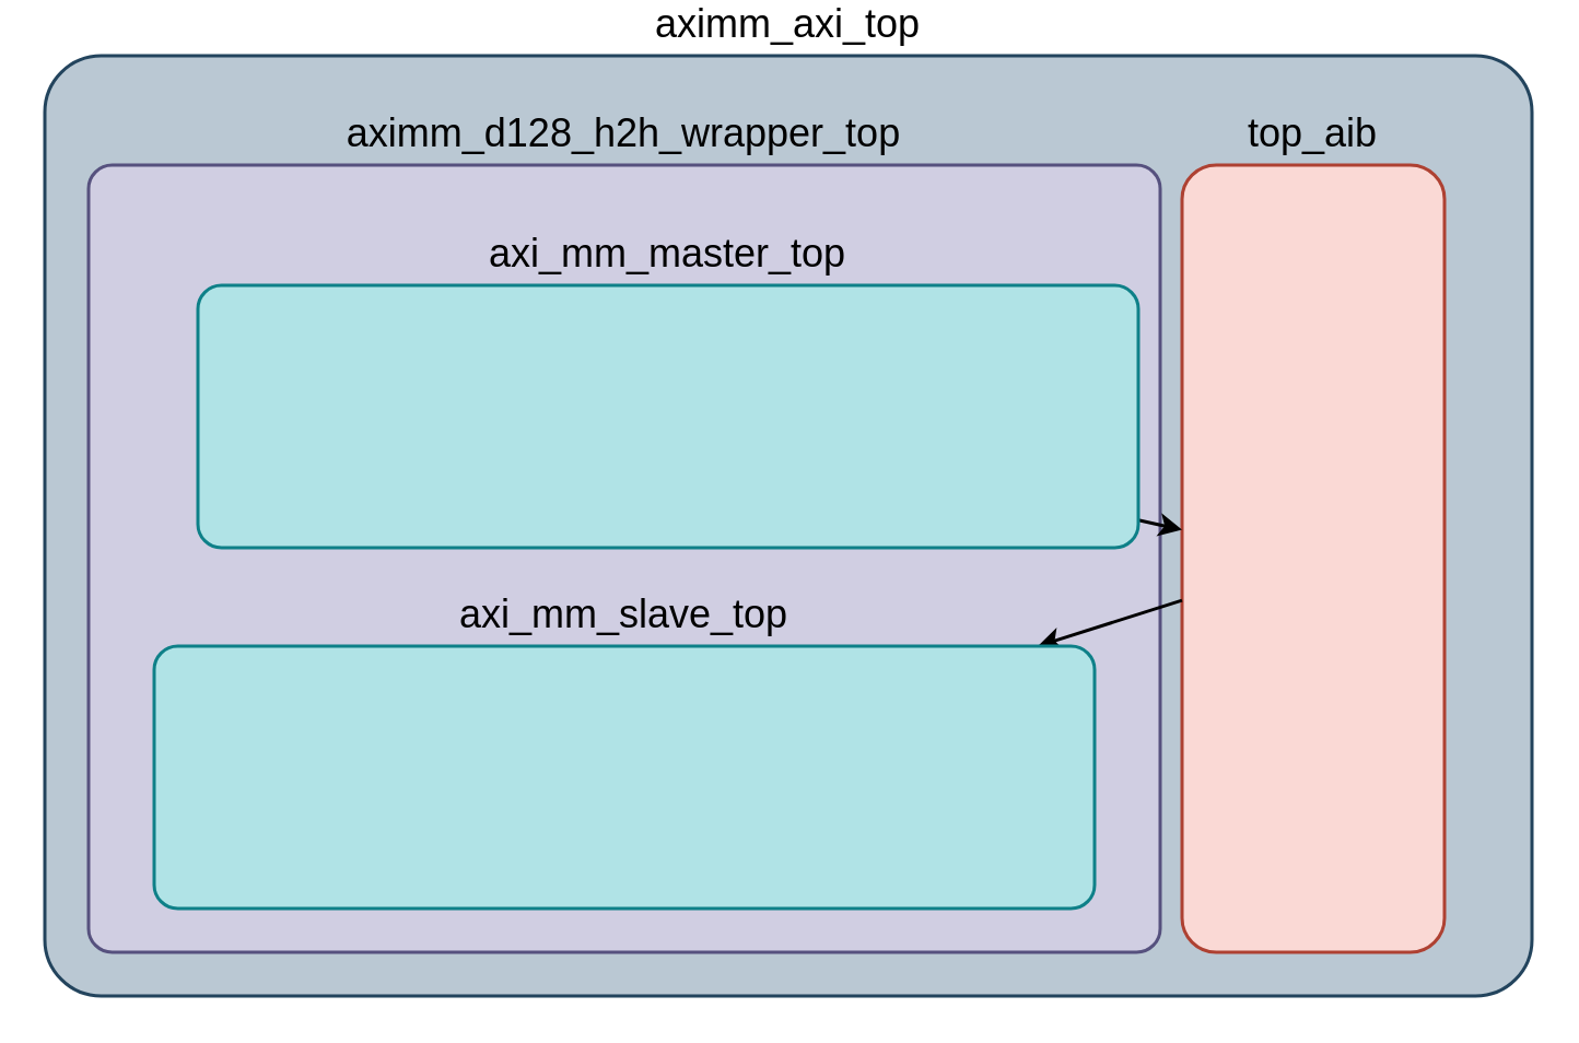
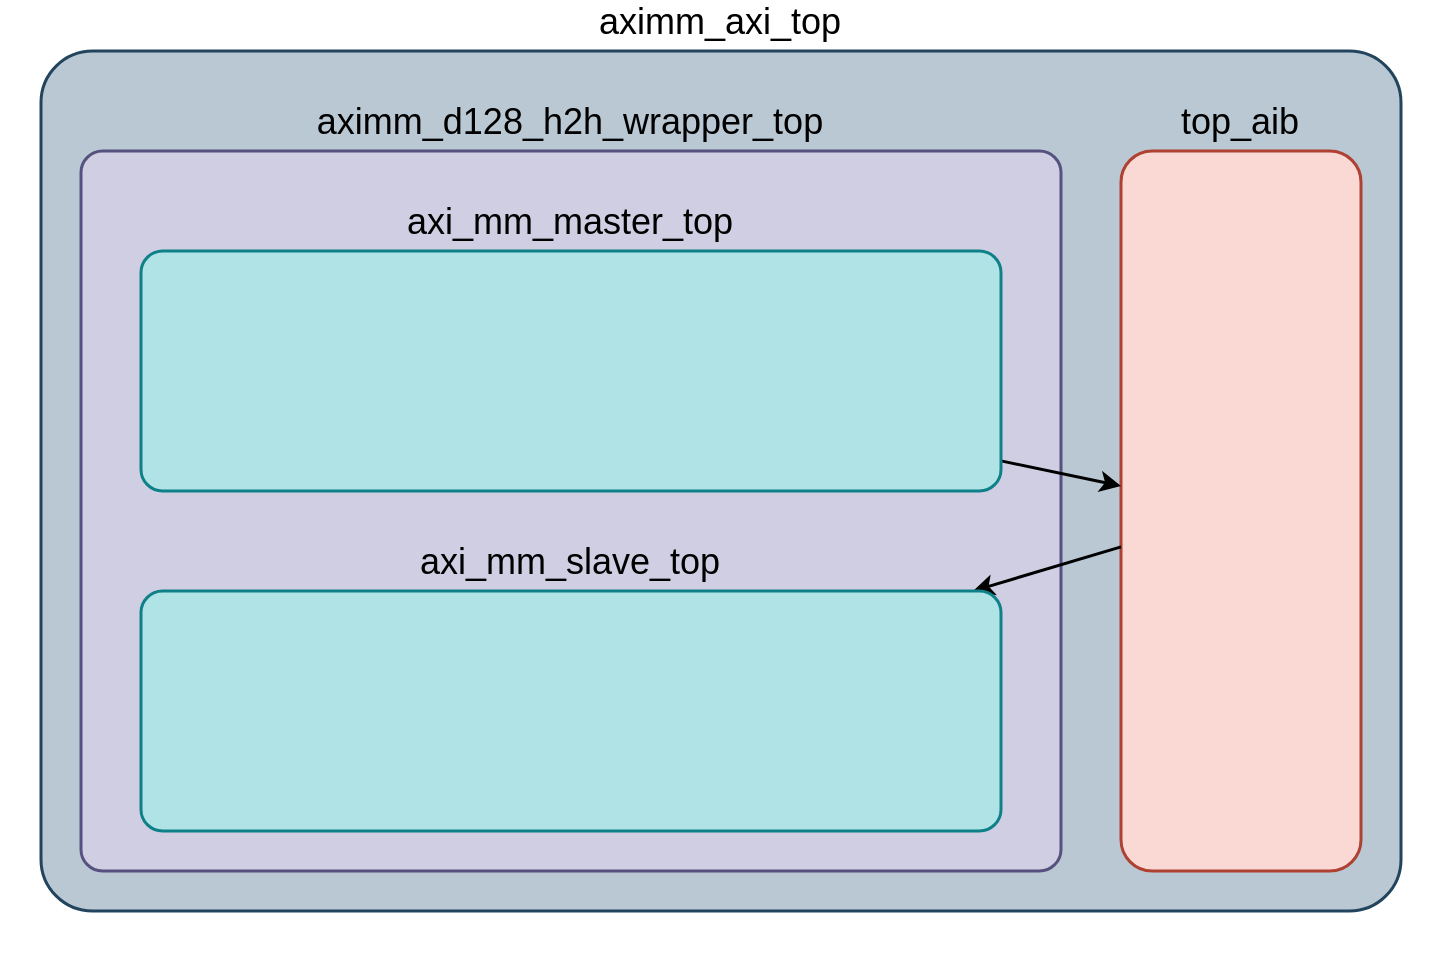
- <mxCell id="6" value="axi_mm_master_top" style="rounded=1;whiteSpace=wrap;html=1;arcSize=9;verticalAlign=bottom;align=center;labelPosition=center;verticalLabelPosition=top;fillColor=#b0e3e6;strokeColor=#0e8088;fontSize=18;strokeWidth=1.5;" parent="1" vertex="1"><mxGeometry x="90" y="125" width="430" height="120" as="geometry" /></mxCell>
+ <mxCell id="6" value="axi_mm_master_top" style="rounded=1;whiteSpace=wrap;html=1;arcSize=9;verticalAlign=bottom;align=center;labelPosition=center;verticalLabelPosition=top;fillColor=#b0e3e6;strokeColor=#0e8088;fontSize=18;strokeWidth=1.5;" parent="1" vertex="1"><mxGeometry x="70" y="120" width="430" height="120" as="geometry" /></mxCell>
- <mxCell id="3" value="top_aib" style="rounded=1;whiteSpace=wrap;html=1;arcSize=13;verticalAlign=bottom;align=center;labelPosition=center;verticalLabelPosition=top;fillColor=#fad9d5;strokeColor=#ae4132;fontSize=18;strokeWidth=1.5;" parent="1" vertex="1"><mxGeometry x="540" y="70" width="120" height="360" as="geometry" /></mxCell>
+ <mxCell id="3" value="top_aib" style="rounded=1;whiteSpace=wrap;html=1;arcSize=13;verticalAlign=bottom;align=center;labelPosition=center;verticalLabelPosition=top;fillColor=#fad9d5;strokeColor=#ae4132;fontSize=18;strokeWidth=1.5;" parent="1" vertex="1"><mxGeometry x="560" y="70" width="120" height="360" as="geometry" /></mxCell>
